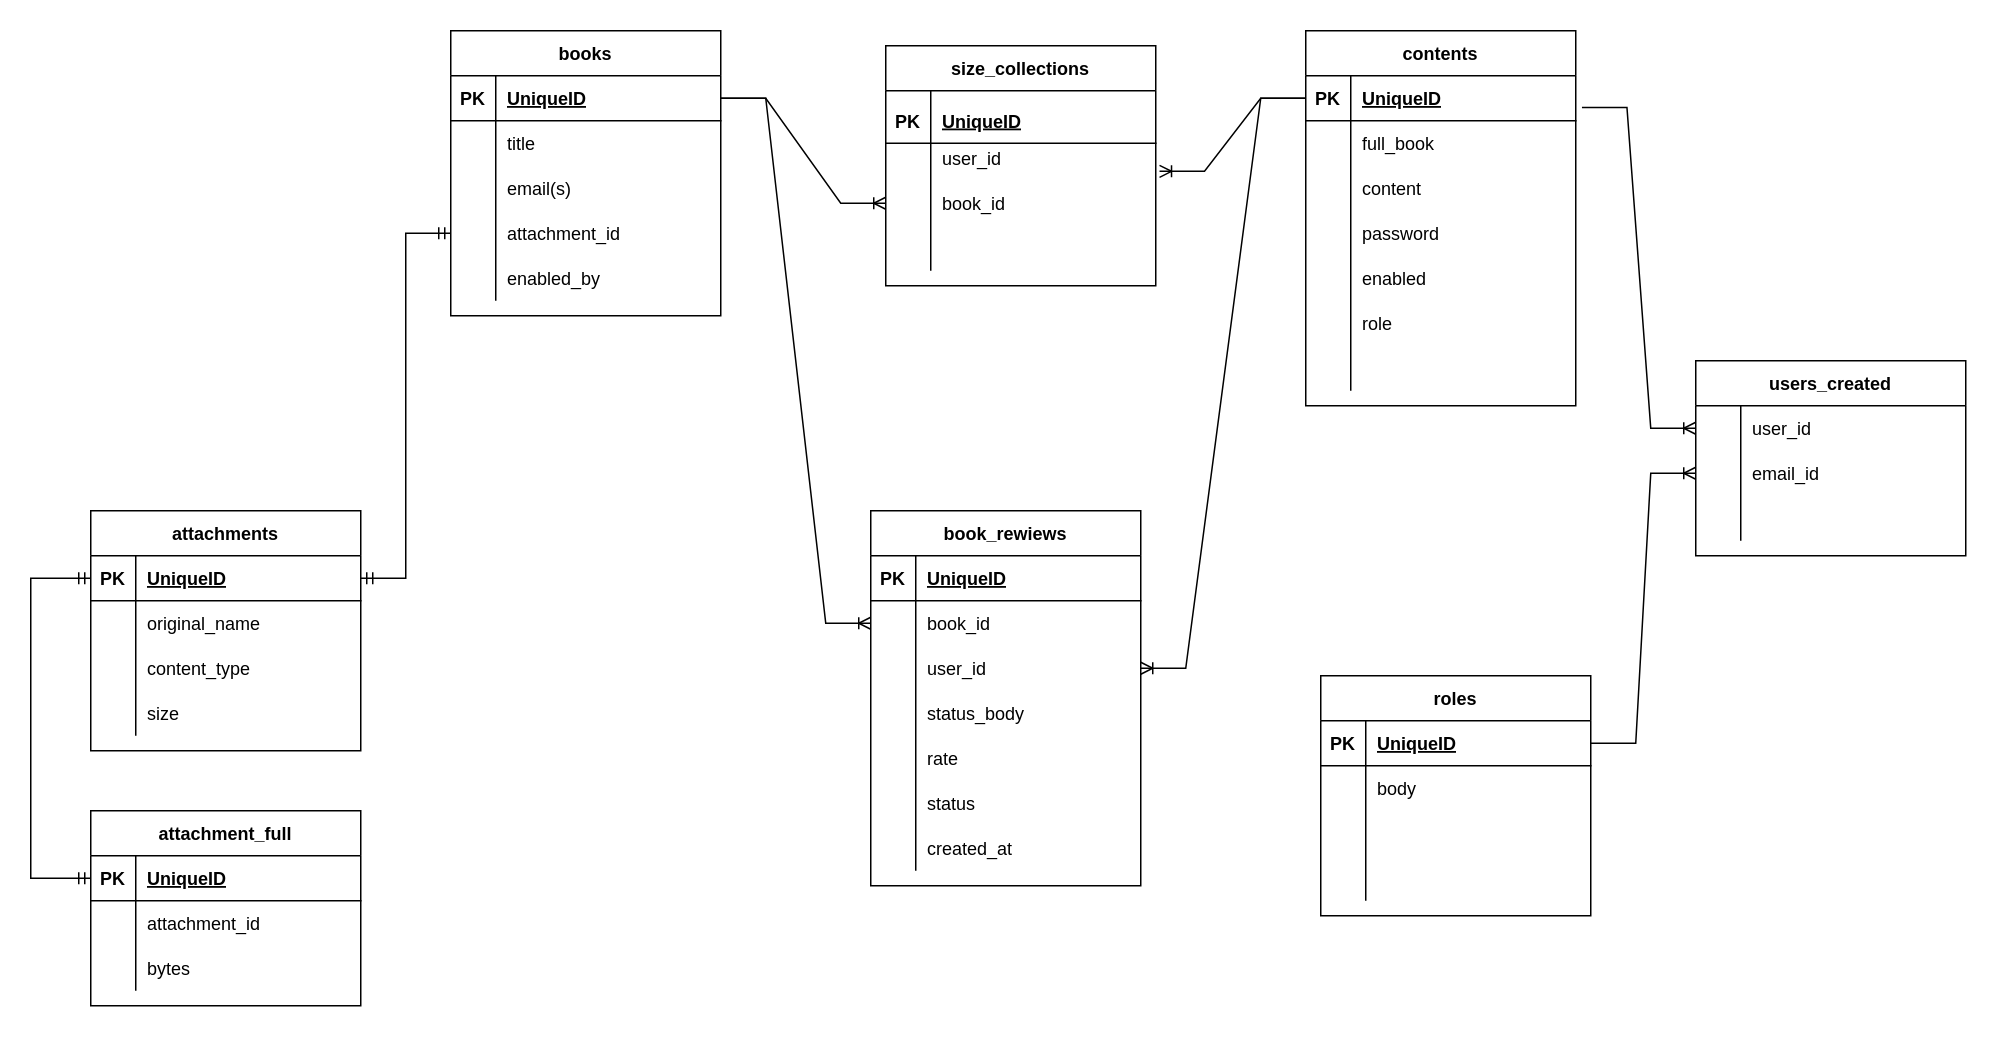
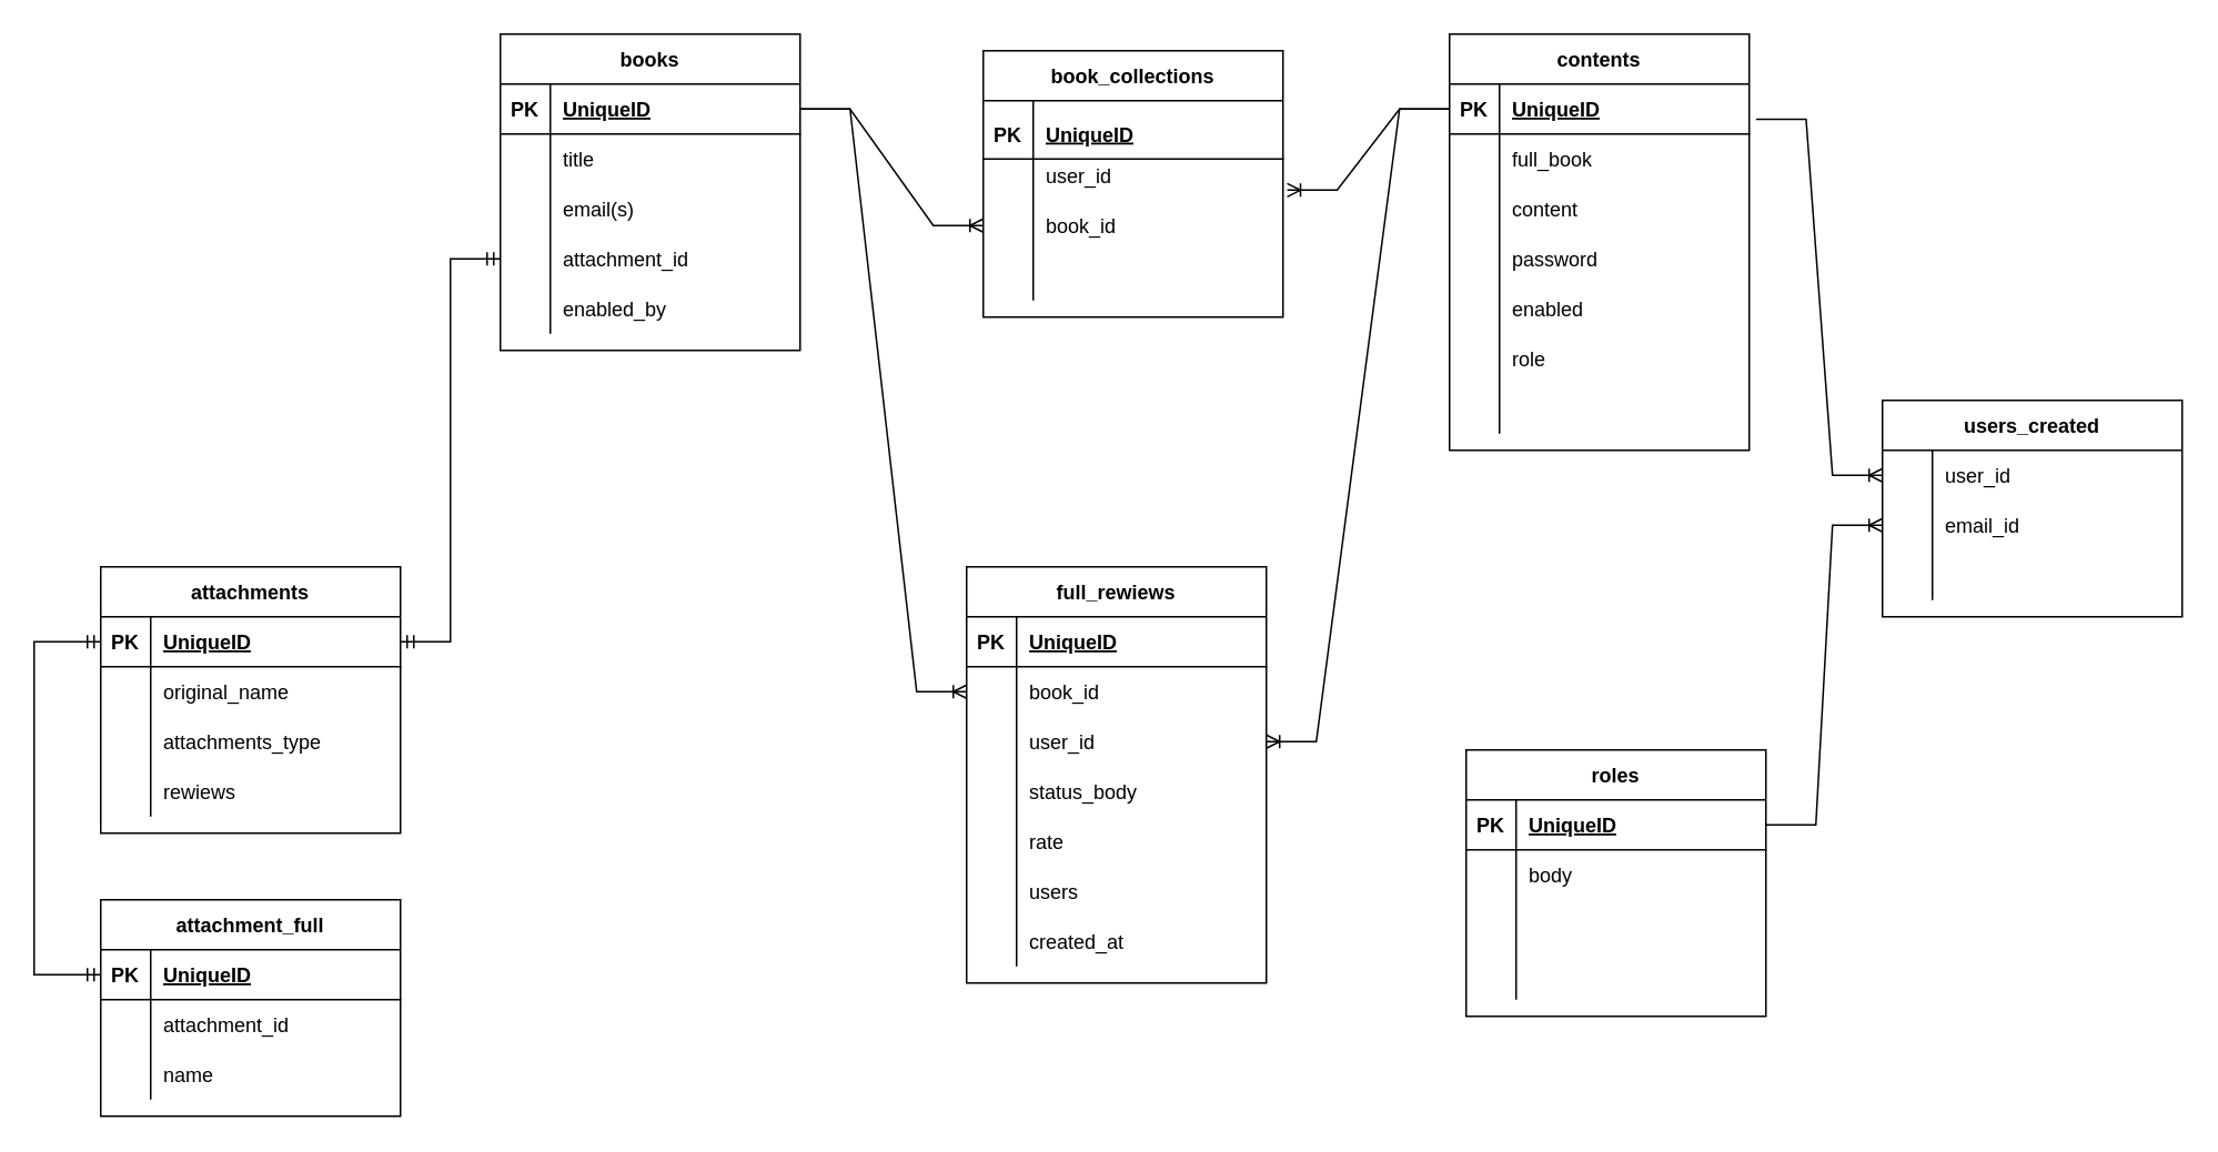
- <mxCell id="62" value="size_collections" style="shape=table;startSize=30;container=1;collapsible=1;childLayout=tableLayout;fixedRows=1;rowLines=0;fontStyle=1;align=center;resizeLast=1;" vertex="1" parent="1"><mxGeometry x="590" y="30" width="180" height="160" as="geometry" /></mxCell>
+ <mxCell id="62" value="book_collections" style="shape=table;startSize=30;container=1;collapsible=1;childLayout=tableLayout;fixedRows=1;rowLines=0;fontStyle=1;align=center;resizeLast=1;" vertex="1" parent="1"><mxGeometry x="590" y="30" width="180" height="160" as="geometry" /></mxCell>
- <mxCell id="40" value="book_rewiews" style="shape=table;startSize=30;container=1;collapsible=1;childLayout=tableLayout;fixedRows=1;rowLines=0;fontStyle=1;align=center;resizeLast=1;" vertex="1" parent="1"><mxGeometry x="580" y="340" width="180" height="250" as="geometry" /></mxCell>
+ <mxCell id="40" value="full_rewiews" style="shape=table;startSize=30;container=1;collapsible=1;childLayout=tableLayout;fixedRows=1;rowLines=0;fontStyle=1;align=center;resizeLast=1;" vertex="1" parent="1"><mxGeometry x="580" y="340" width="180" height="250" as="geometry" /></mxCell>
- <mxCell id="84" value="content_type" style="shape=partialRectangle;connectable=0;fillColor=none;top=0;left=0;bottom=0;right=0;align=left;spacingLeft=6;overflow=hidden;" vertex="1" parent="82"><mxGeometry x="30" width="150" height="30" as="geometry"><mxRectangle width="150" height="30" as="alternateBounds" /></mxGeometry></mxCell>
+ <mxCell id="84" value="attachments_type" style="shape=partialRectangle;connectable=0;fillColor=none;top=0;left=0;bottom=0;right=0;align=left;spacingLeft=6;overflow=hidden;" vertex="1" parent="82"><mxGeometry x="30" width="150" height="30" as="geometry"><mxRectangle width="150" height="30" as="alternateBounds" /></mxGeometry></mxCell>
- <mxCell id="87" value="size" style="shape=partialRectangle;connectable=0;fillColor=none;top=0;left=0;bottom=0;right=0;align=left;spacingLeft=6;overflow=hidden;" vertex="1" parent="85"><mxGeometry x="30" width="150" height="30" as="geometry"><mxRectangle width="150" height="30" as="alternateBounds" /></mxGeometry></mxCell>
+ <mxCell id="87" value="rewiews" style="shape=partialRectangle;connectable=0;fillColor=none;top=0;left=0;bottom=0;right=0;align=left;spacingLeft=6;overflow=hidden;" vertex="1" parent="85"><mxGeometry x="30" width="150" height="30" as="geometry"><mxRectangle width="150" height="30" as="alternateBounds" /></mxGeometry></mxCell>
- <mxCell id="58" value="status" style="shape=partialRectangle;connectable=0;fillColor=none;top=0;left=0;bottom=0;right=0;align=left;spacingLeft=6;overflow=hidden;" vertex="1" parent="56"><mxGeometry x="30" width="150" height="30" as="geometry"><mxRectangle width="150" height="30" as="alternateBounds" /></mxGeometry></mxCell>
+ <mxCell id="58" value="users" style="shape=partialRectangle;connectable=0;fillColor=none;top=0;left=0;bottom=0;right=0;align=left;spacingLeft=6;overflow=hidden;" vertex="1" parent="56"><mxGeometry x="30" width="150" height="30" as="geometry"><mxRectangle width="150" height="30" as="alternateBounds" /></mxGeometry></mxCell>
- <mxCell id="97" value="bytes" style="shape=partialRectangle;connectable=0;fillColor=none;top=0;left=0;bottom=0;right=0;align=left;spacingLeft=6;overflow=hidden;" vertex="1" parent="95"><mxGeometry x="30" width="150" height="30" as="geometry"><mxRectangle width="150" height="30" as="alternateBounds" /></mxGeometry></mxCell>
+ <mxCell id="97" value="name" style="shape=partialRectangle;connectable=0;fillColor=none;top=0;left=0;bottom=0;right=0;align=left;spacingLeft=6;overflow=hidden;" vertex="1" parent="95"><mxGeometry x="30" width="150" height="30" as="geometry"><mxRectangle width="150" height="30" as="alternateBounds" /></mxGeometry></mxCell>
